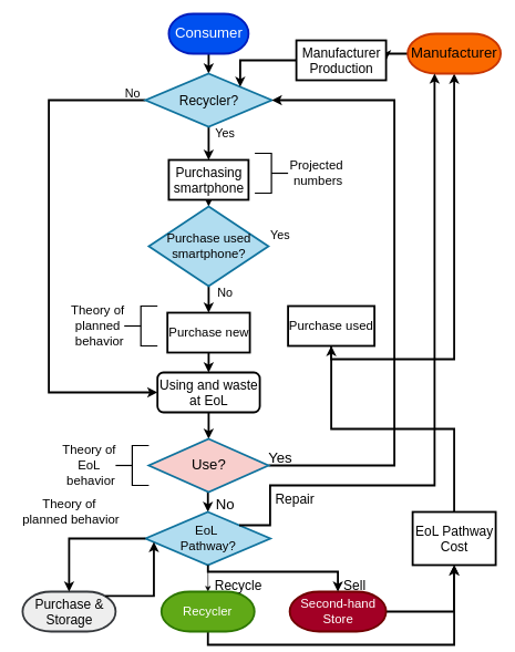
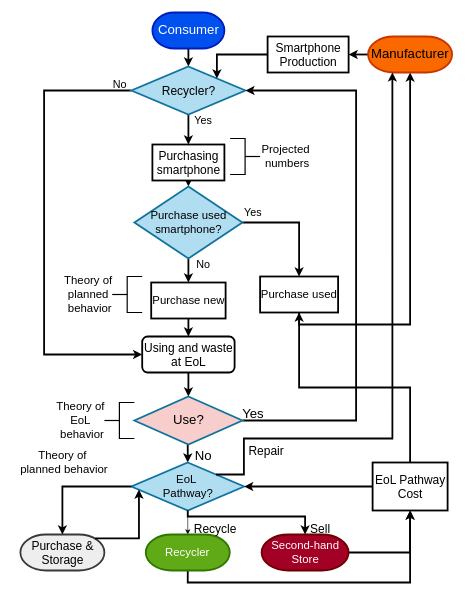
- <mxCell id="40" value="&lt;span style=&quot;font-size: 22px;&quot;&gt;Manufacturer&lt;/span&gt;" style="strokeWidth=3;html=1;shape=mxgraph.flowchart.terminator;whiteSpace=wrap;fillColor=#fa6800;fontColor=#000000;strokeColor=#C73500;" vertex="1" parent="1"><mxGeometry x="613" y="50" width="140" height="60" as="geometry" /></mxCell>
+ <mxCell id="40" value="&lt;span style=&quot;font-size: 22px;&quot;&gt;Manufacturer&lt;/span&gt;" style="strokeWidth=3;html=1;shape=mxgraph.flowchart.terminator;whiteSpace=wrap;fillColor=#fa6800;fontColor=#000000;strokeColor=#C73500;" vertex="1" parent="1"><mxGeometry x="613" y="60" width="140" height="60" as="geometry" /></mxCell>
- <mxCell id="42" value="Manufacturer Production" style="rounded=0;whiteSpace=wrap;html=1;fontSize=20;strokeWidth=3;" vertex="1" parent="1"><mxGeometry x="445.5" y="60" width="135" height="60" as="geometry" /></mxCell>
+ <mxCell id="42" value="Smartphone Production" style="rounded=0;whiteSpace=wrap;html=1;fontSize=20;strokeWidth=3;" vertex="1" parent="1"><mxGeometry x="445.5" y="60" width="135" height="60" as="geometry" /></mxCell>
+ <mxCell id="11" style="edgeStyle=orthogonalEdgeStyle;rounded=0;orthogonalLoop=1;jettySize=auto;html=1;exitX=1;exitY=0.5;exitDx=0;exitDy=0;strokeWidth=3;" parent="1" source="12" target="7" edge="1"><mxGeometry relative="1" as="geometry" /></mxCell>
+ <mxCell id="43" style="edgeStyle=orthogonalEdgeStyle;rounded=0;orthogonalLoop=1;jettySize=auto;html=1;strokeWidth=3;" edge="1" parent="1" source="44" target="22"><mxGeometry relative="1" as="geometry" /></mxCell>
